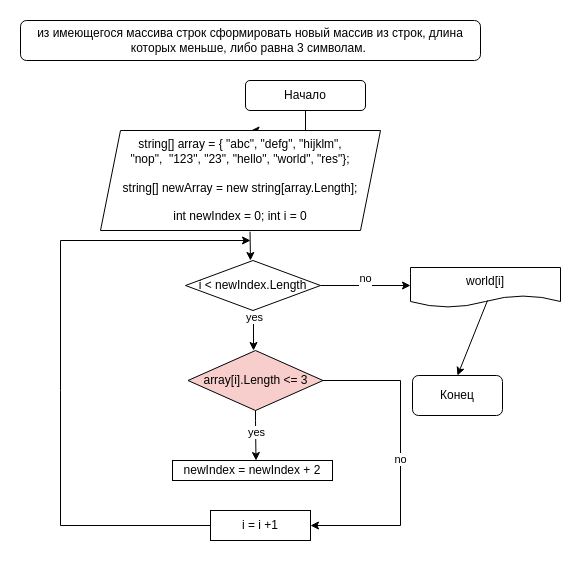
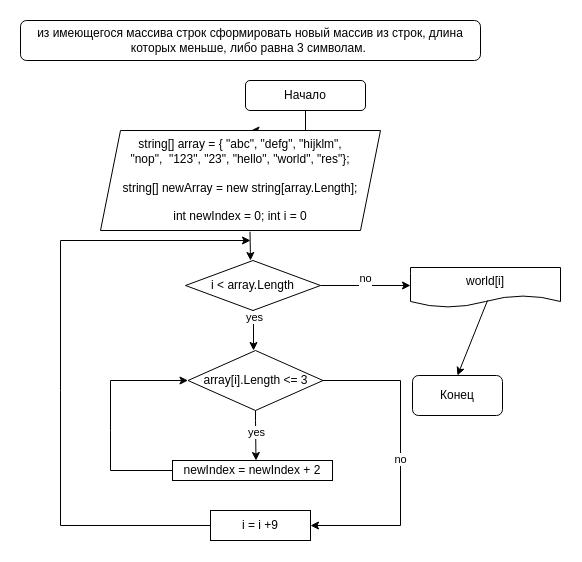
- <mxCell id="8" value="i &amp;lt; newIndex.Length" style="rhombus;whiteSpace=wrap;html=1;" parent="1" vertex="1"><mxGeometry x="185" y="260" width="135" height="50" as="geometry" /></mxCell>
+ <mxCell id="8" value="i &amp;lt; array.Length" style="rhombus;whiteSpace=wrap;html=1;" parent="1" vertex="1"><mxGeometry x="185" y="260" width="135" height="50" as="geometry" /></mxCell>
- <mxCell id="19" value="array[i].Length &amp;lt;= 3" style="rhombus;whiteSpace=wrap;html=1;fillColor=#f8cecc;" parent="1" vertex="1"><mxGeometry x="187.5" y="350" width="135" height="60" as="geometry" /></mxCell>
+ <mxCell id="19" value="array[i].Length &amp;lt;= 3" style="rhombus;whiteSpace=wrap;html=1;" parent="1" vertex="1"><mxGeometry x="187.5" y="350" width="135" height="60" as="geometry" /></mxCell>
+ <mxCell id="20" value="" style="endArrow=classic;html=1;rounded=0;entryX=0;entryY=0.5;entryDx=0;entryDy=0;exitX=0;exitY=0.5;exitDx=0;exitDy=0;" parent="1" source="15" target="19" edge="1"><mxGeometry width="50" height="50" relative="1" as="geometry"><mxPoint x="320" y="520" as="sourcePoint" /><mxPoint x="370" y="470" as="targetPoint" /><Array as="points"><mxPoint x="110" y="470" /><mxPoint x="110" y="430" /><mxPoint x="110" y="380" /></Array></mxGeometry></mxCell>
- <mxCell id="9" value="i = i +1" style="rounded=0;whiteSpace=wrap;html=1;" parent="1" vertex="1"><mxGeometry x="210" y="510" width="100" height="30" as="geometry" /></mxCell>
+ <mxCell id="9" value="i = i +9" style="rounded=0;whiteSpace=wrap;html=1;" parent="1" vertex="1"><mxGeometry x="210" y="510" width="100" height="30" as="geometry" /></mxCell>
